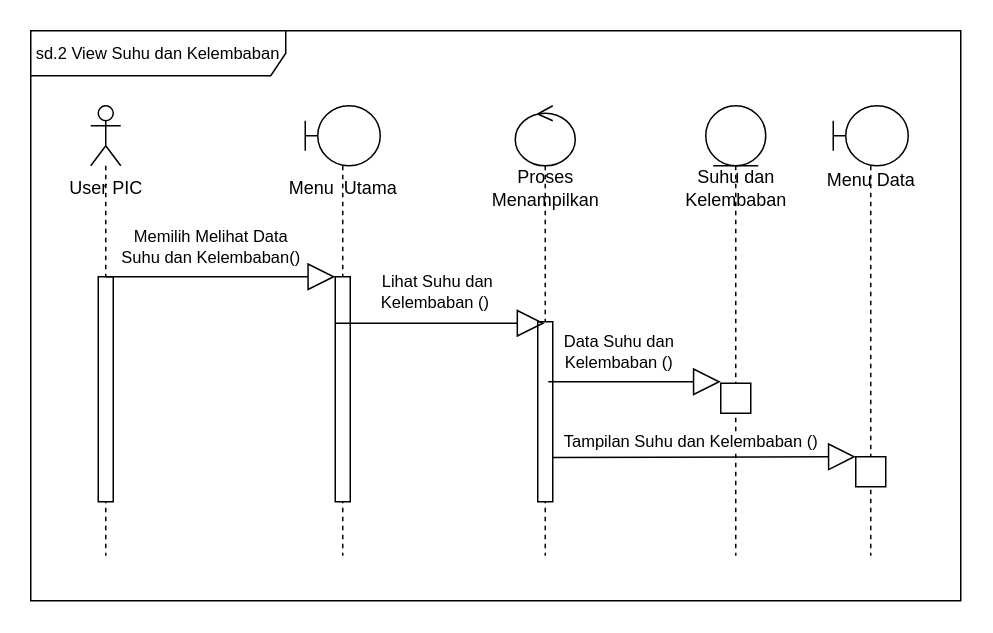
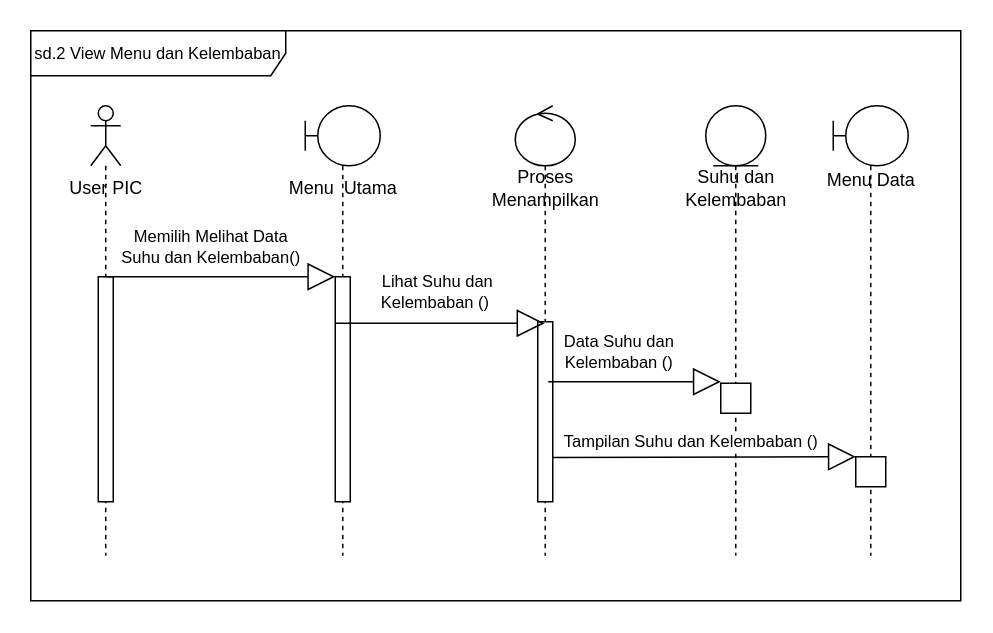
- <mxCell id="21" value="&lt;font style=&quot;font-size: 11px;&quot;&gt;sd.2 View Suhu dan Kelembaban&lt;/font&gt;" style="shape=umlFrame;whiteSpace=wrap;html=1;pointerEvents=0;width=170;height=30;" vertex="1" parent="1"><mxGeometry x="20" y="20" width="620" height="380" as="geometry" /></mxCell>
+ <mxCell id="21" value="&lt;font style=&quot;font-size: 11px;&quot;&gt;sd.2 View Menu dan Kelembaban&lt;/font&gt;" style="shape=umlFrame;whiteSpace=wrap;html=1;pointerEvents=0;width=170;height=30;" vertex="1" parent="1"><mxGeometry x="20" y="20" width="620" height="380" as="geometry" /></mxCell>
